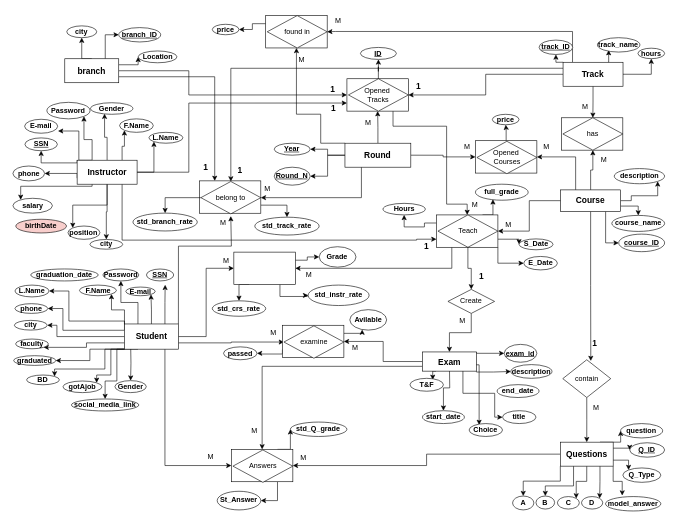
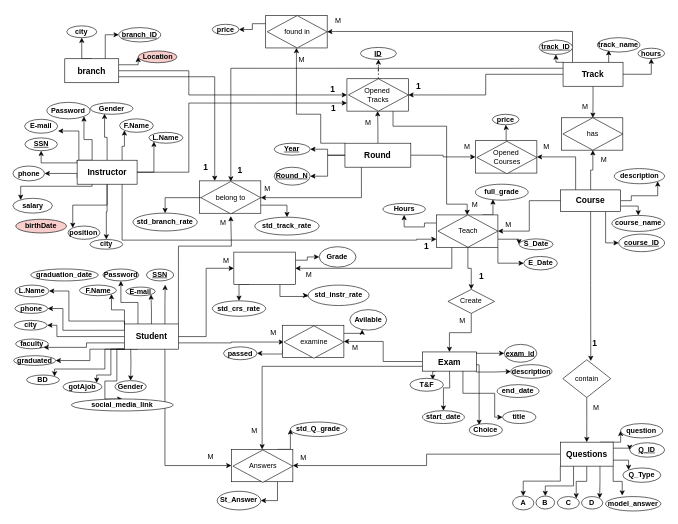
- <mxCell id="84" value="&lt;b&gt;Location&lt;/b&gt;" style="ellipse;whiteSpace=wrap;html=1;" parent="1" vertex="1"><mxGeometry x="229.51" y="84.51" width="64.74" height="19.7" as="geometry" /></mxCell>
+ <mxCell id="84" value="&lt;b&gt;Location&lt;/b&gt;" style="ellipse;whiteSpace=wrap;html=1;fillColor=#f8cecc;" parent="1" vertex="1"><mxGeometry x="229.51" y="84.51" width="64.74" height="19.7" as="geometry" /></mxCell>
- <mxCell id="140" style="edgeStyle=orthogonalEdgeStyle;rounded=0;orthogonalLoop=1;jettySize=auto;html=1;entryX=0.5;entryY=1;entryDx=0;entryDy=0;fontFamily=Helvetica;fontSize=12;fontColor=default;" parent="1" source="141" target="144" edge="1"><mxGeometry relative="1" as="geometry" /></mxCell>
+ <mxCell id="140" style="edgeStyle=orthogonalEdgeStyle;rounded=0;orthogonalLoop=1;jettySize=auto;html=1;entryX=0.5;entryY=1;entryDx=0;entryDy=0;fontFamily=Helvetica;fontSize=12;fontColor=default;dashed=1;" parent="1" source="141" target="144" edge="1"><mxGeometry relative="1" as="geometry" /></mxCell>
- <mxCell id="132" value="&lt;b&gt;social_media_link&lt;/b&gt;" style="ellipse;whiteSpace=wrap;html=1;" parent="1" vertex="1"><mxGeometry x="118.13" y="665" width="112.56" height="20" as="geometry" /></mxCell>
+ <mxCell id="132" value="&lt;b&gt;social_media_link&lt;/b&gt;" style="ellipse;whiteSpace=wrap;html=1;" parent="1" vertex="1"><mxGeometry x="118.13" y="665" width="170" height="20" as="geometry" /></mxCell>
